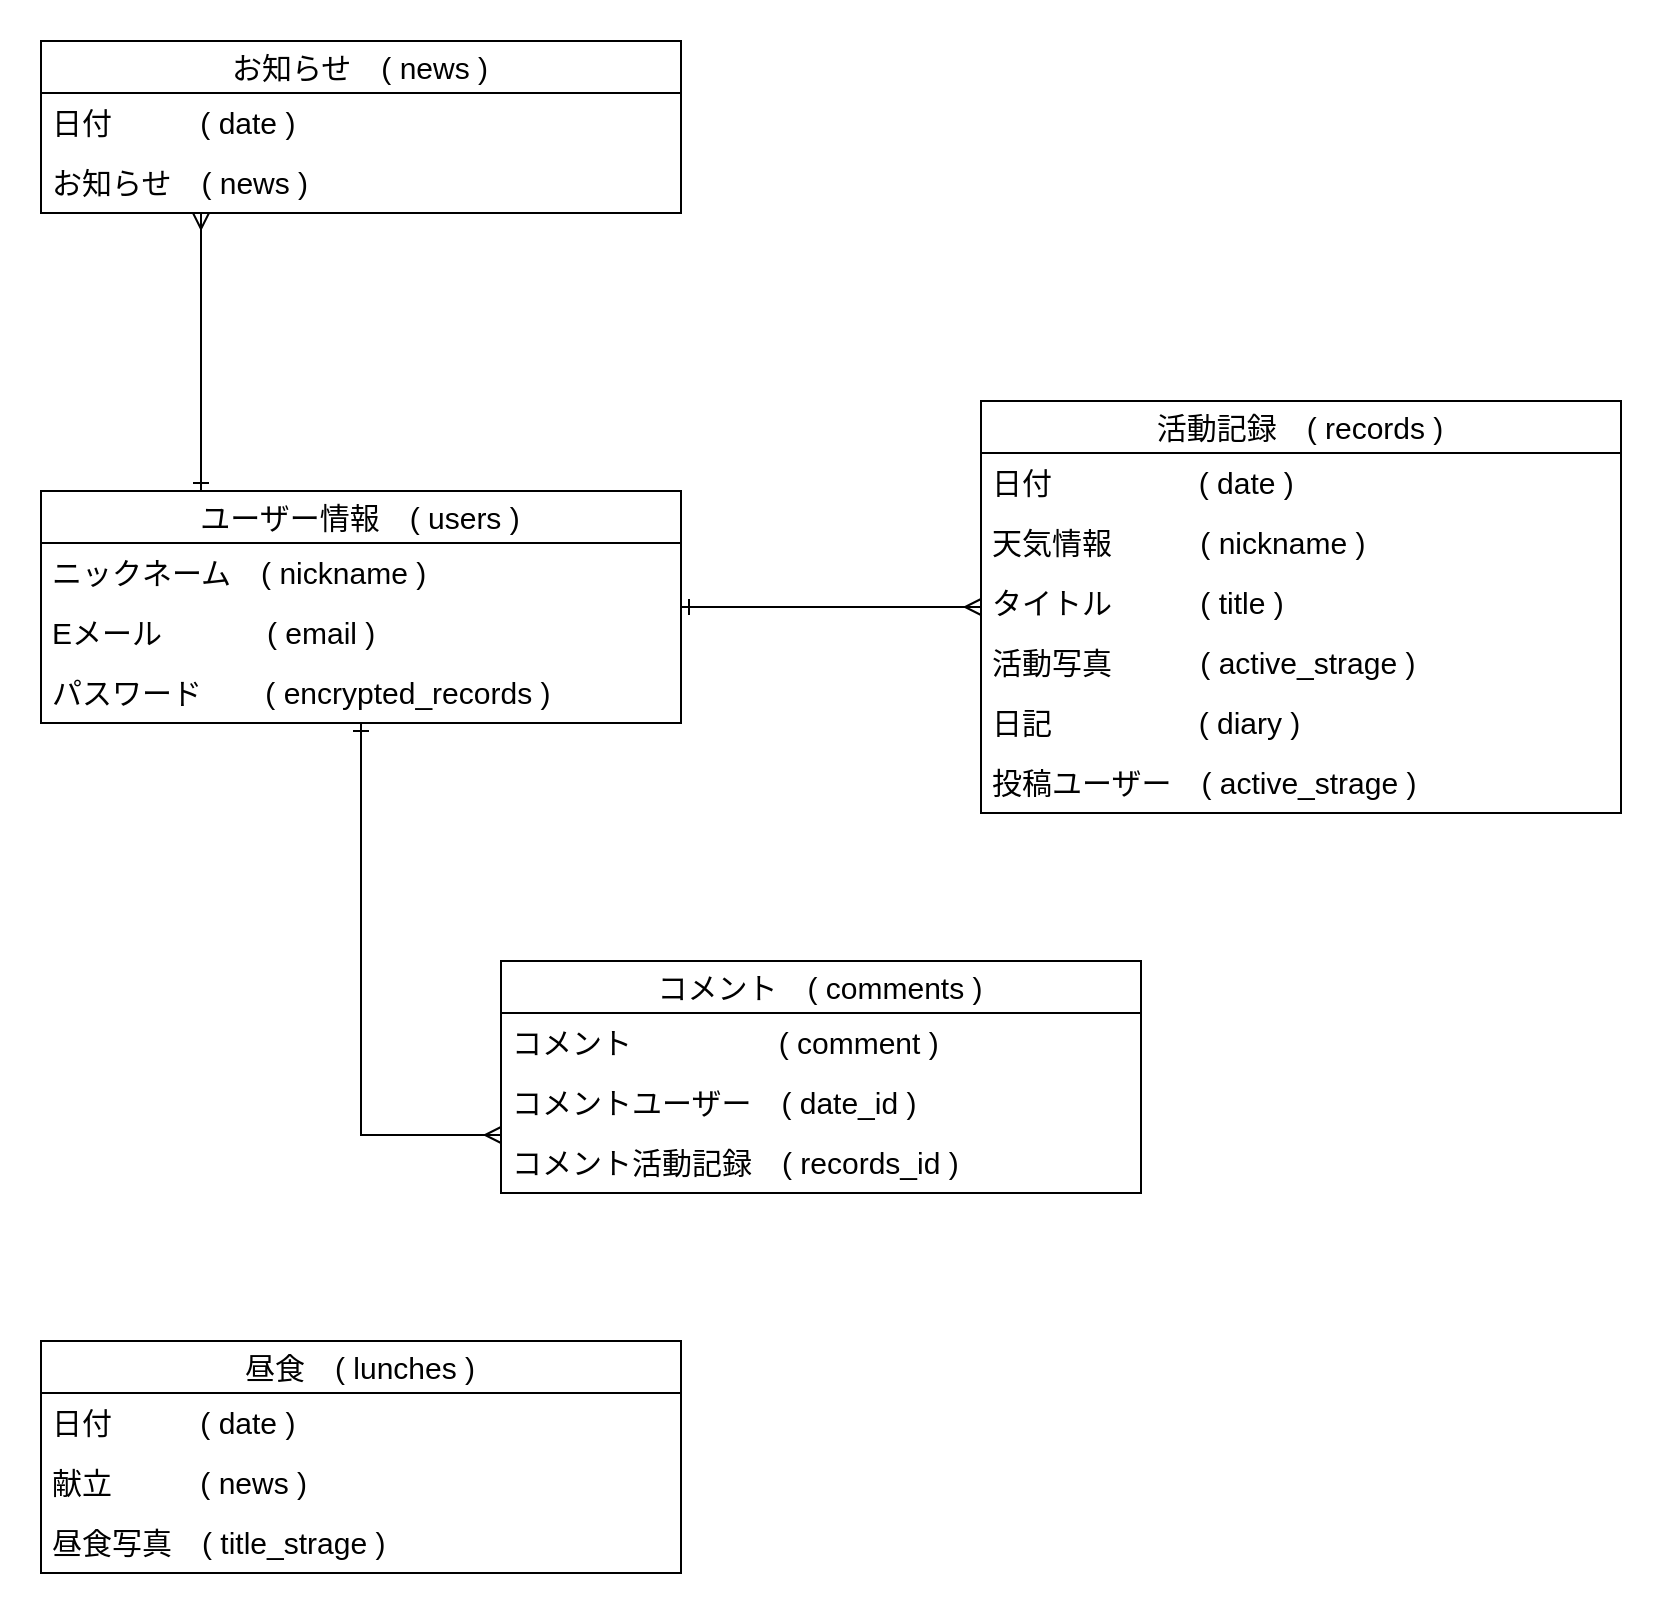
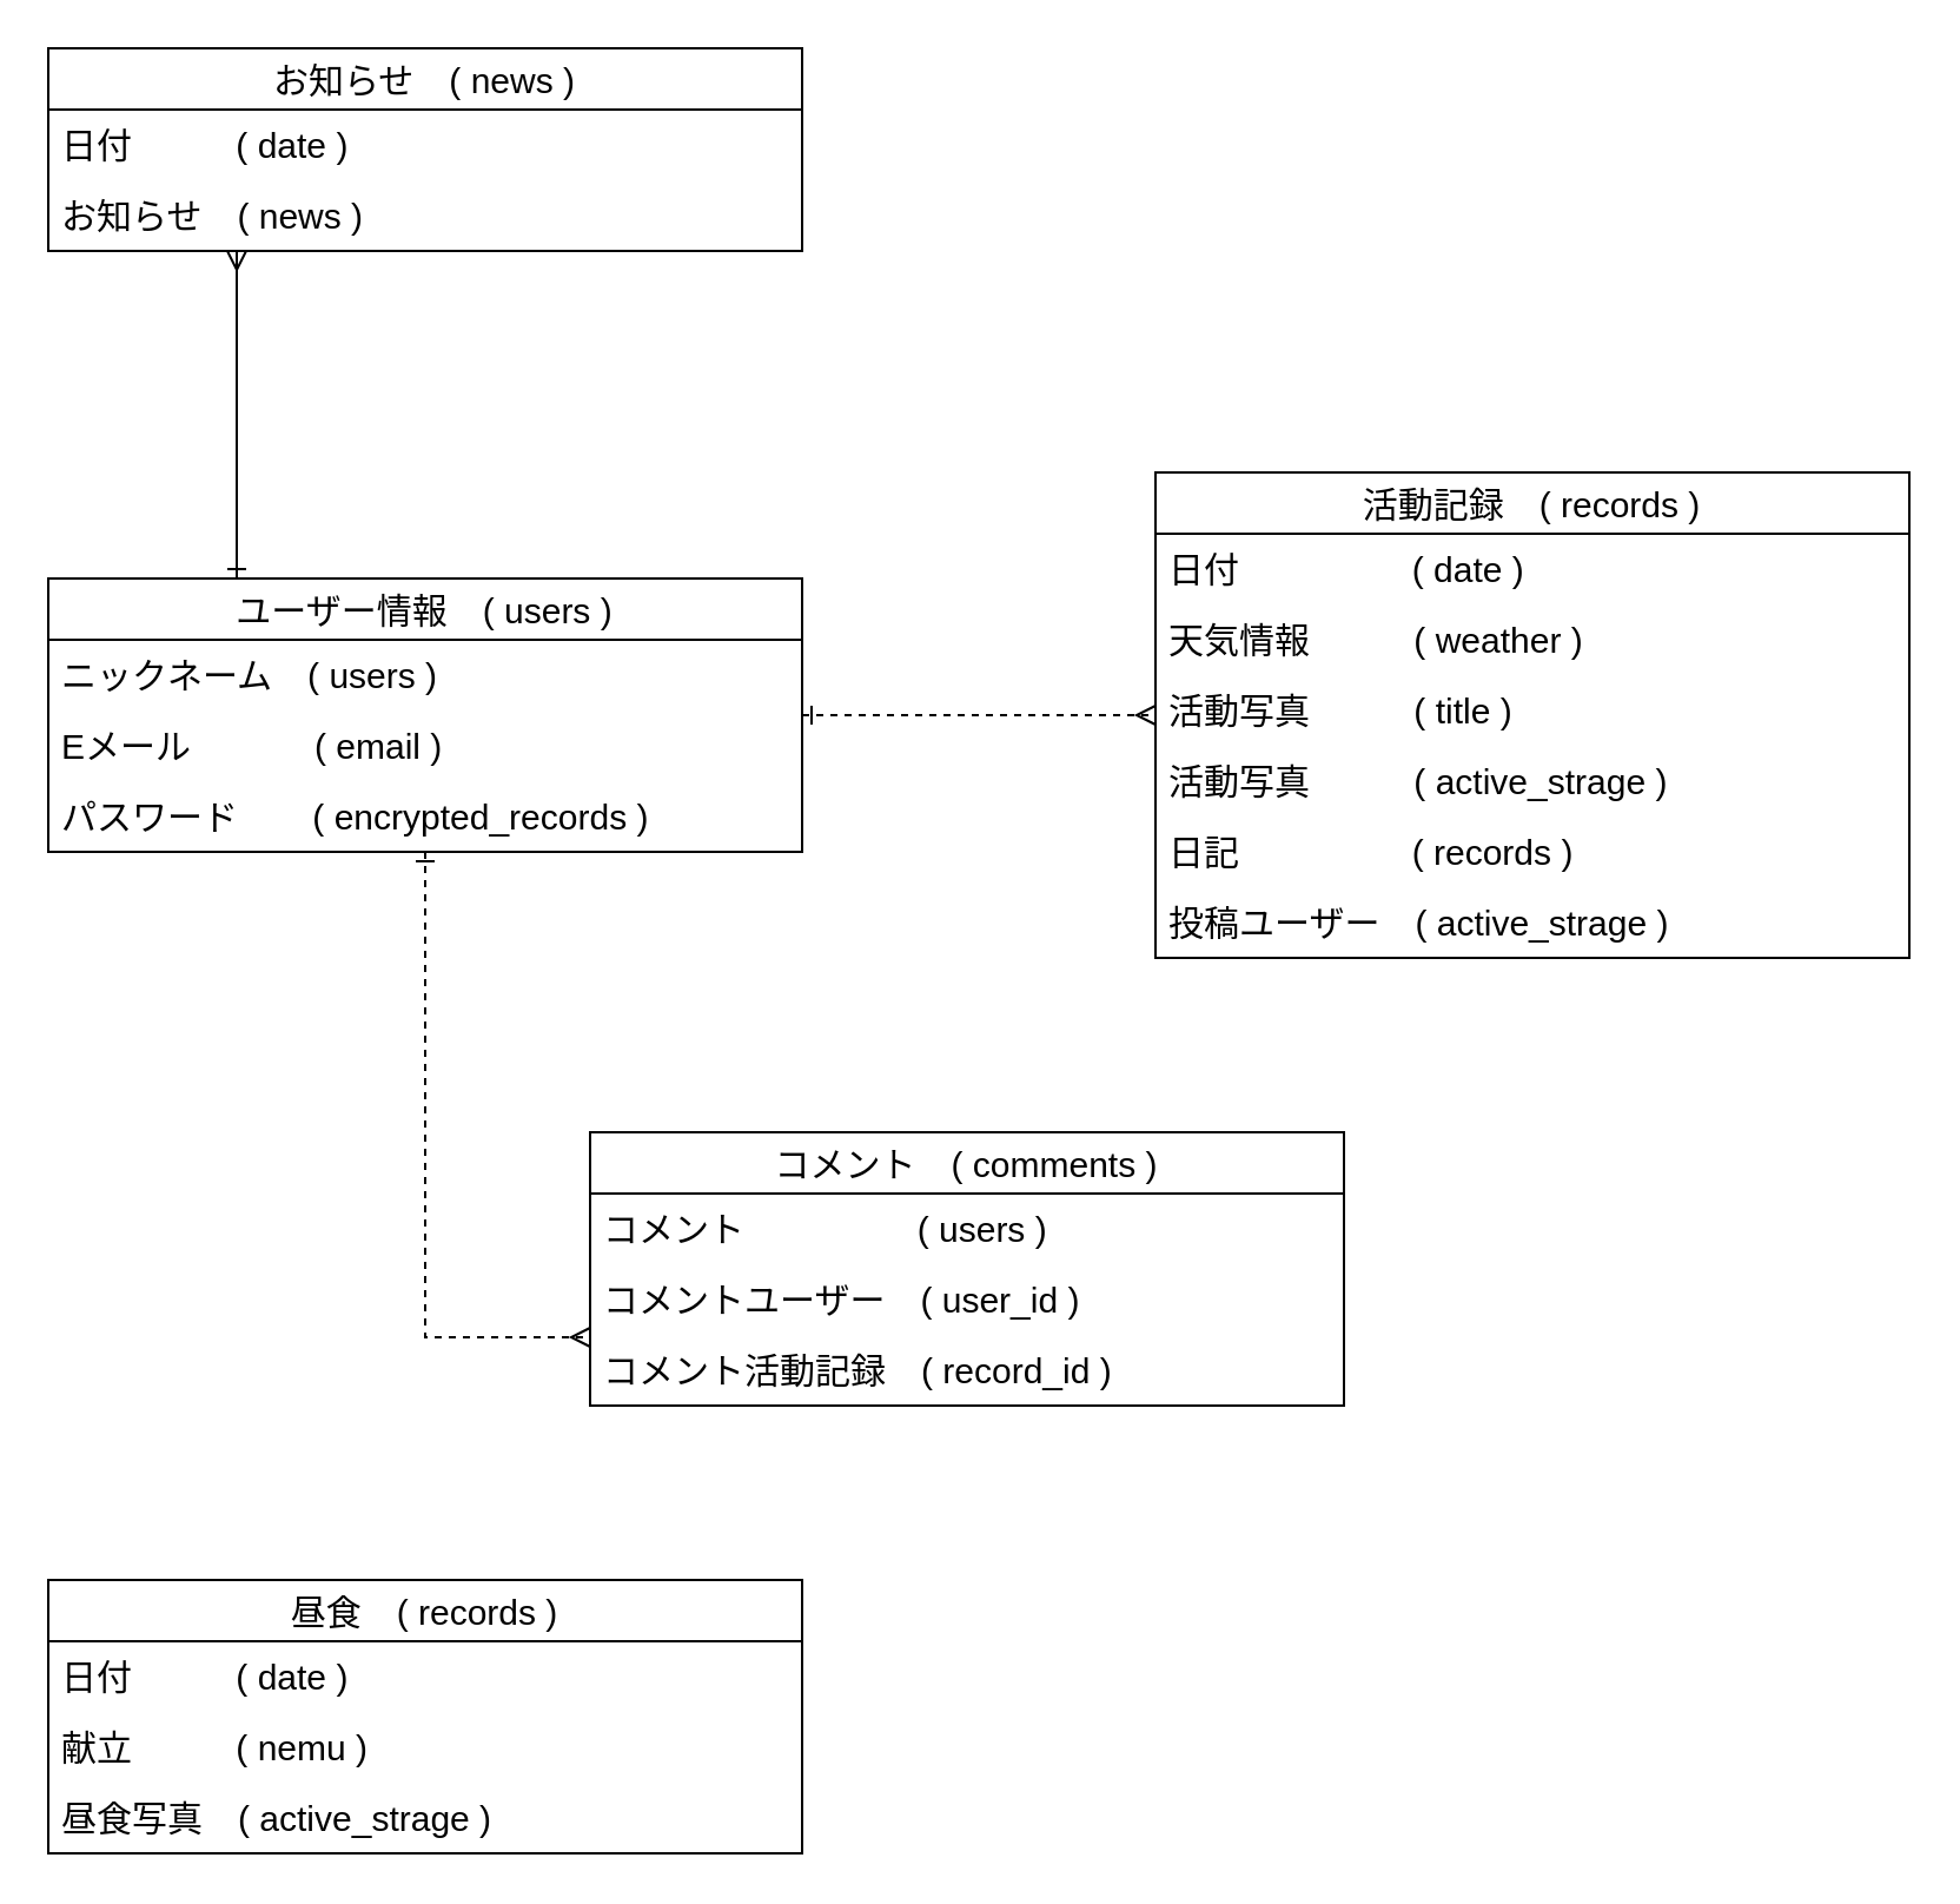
- <mxCell id="22" value="天気情報　       ( nickname ) " style="text;strokeColor=none;fillColor=none;spacingLeft=4;spacingRight=4;overflow=hidden;rotatable=0;points=[[0,0.5],[1,0.5]];portConstraint=eastwest;fontSize=15;" vertex="1" parent="20"><mxGeometry y="56" width="320" height="30" as="geometry" /></mxCell>
+ <mxCell id="22" value="天気情報　       ( weather ) " style="text;strokeColor=none;fillColor=none;spacingLeft=4;spacingRight=4;overflow=hidden;rotatable=0;points=[[0,0.5],[1,0.5]];portConstraint=eastwest;fontSize=15;" vertex="1" parent="20"><mxGeometry y="56" width="320" height="30" as="geometry" /></mxCell>
- <mxCell id="6" value="ニックネーム　( nickname )" style="text;strokeColor=none;fillColor=none;spacingLeft=4;spacingRight=4;overflow=hidden;rotatable=0;points=[[0,0.5],[1,0.5]];portConstraint=eastwest;fontSize=15;" vertex="1" parent="5"><mxGeometry y="26" width="320" height="30" as="geometry" /></mxCell>
+ <mxCell id="6" value="ニックネーム　( users )" style="text;strokeColor=none;fillColor=none;spacingLeft=4;spacingRight=4;overflow=hidden;rotatable=0;points=[[0,0.5],[1,0.5]];portConstraint=eastwest;fontSize=15;" vertex="1" parent="5"><mxGeometry y="26" width="320" height="30" as="geometry" /></mxCell>
- <mxCell id="23" value="タイトル       　( title ) " style="text;strokeColor=none;fillColor=none;spacingLeft=4;spacingRight=4;overflow=hidden;rotatable=0;points=[[0,0.5],[1,0.5]];portConstraint=eastwest;fontSize=15;" vertex="1" parent="20"><mxGeometry y="86" width="320" height="30" as="geometry" /></mxCell>
+ <mxCell id="23" value="活動写真       　( title ) " style="text;strokeColor=none;fillColor=none;spacingLeft=4;spacingRight=4;overflow=hidden;rotatable=0;points=[[0,0.5],[1,0.5]];portConstraint=eastwest;fontSize=15;" vertex="1" parent="20"><mxGeometry y="86" width="320" height="30" as="geometry" /></mxCell>
- <mxCell id="2" style="edgeStyle=orthogonalEdgeStyle;rounded=0;orthogonalLoop=1;jettySize=auto;html=1;exitX=1;exitY=0.5;exitDx=0;exitDy=0;entryX=0;entryY=0.5;entryDx=0;entryDy=0;fontSize=15;startArrow=ERone;startFill=0;endArrow=ERmany;endFill=0;" edge="1" parent="1" source="5" target="20"><mxGeometry relative="1" as="geometry" /></mxCell>
+ <mxCell id="2" style="edgeStyle=orthogonalEdgeStyle;rounded=0;orthogonalLoop=1;jettySize=auto;html=1;exitX=1;exitY=0.5;exitDx=0;exitDy=0;entryX=0;entryY=0.5;entryDx=0;entryDy=0;fontSize=15;startArrow=ERone;startFill=0;endArrow=ERmany;endFill=0;dashed=1;" edge="1" parent="1" source="5" target="20"><mxGeometry relative="1" as="geometry" /></mxCell>
- <mxCell id="25" value="日記　              ( diary ) " style="text;strokeColor=none;fillColor=none;spacingLeft=4;spacingRight=4;overflow=hidden;rotatable=0;points=[[0,0.5],[1,0.5]];portConstraint=eastwest;fontSize=15;" vertex="1" parent="20"><mxGeometry y="146" width="320" height="30" as="geometry" /></mxCell>
+ <mxCell id="25" value="日記　              ( records ) " style="text;strokeColor=none;fillColor=none;spacingLeft=4;spacingRight=4;overflow=hidden;rotatable=0;points=[[0,0.5],[1,0.5]];portConstraint=eastwest;fontSize=15;" vertex="1" parent="20"><mxGeometry y="146" width="320" height="30" as="geometry" /></mxCell>
- <mxCell id="3" style="edgeStyle=orthogonalEdgeStyle;rounded=0;orthogonalLoop=1;jettySize=auto;html=1;exitX=0.5;exitY=1;exitDx=0;exitDy=0;entryX=0;entryY=0.75;entryDx=0;entryDy=0;fontSize=15;startArrow=ERone;startFill=0;endArrow=ERmany;endFill=0;" edge="1" parent="1" source="5" target="9"><mxGeometry relative="1" as="geometry" /></mxCell>
+ <mxCell id="3" style="edgeStyle=orthogonalEdgeStyle;rounded=0;orthogonalLoop=1;jettySize=auto;html=1;exitX=0.5;exitY=1;exitDx=0;exitDy=0;entryX=0;entryY=0.75;entryDx=0;entryDy=0;fontSize=15;startArrow=ERone;startFill=0;endArrow=ERmany;endFill=0;dashed=1;" edge="1" parent="1" source="5" target="9"><mxGeometry relative="1" as="geometry" /></mxCell>
- <mxCell id="10" value="コメント　              ( comment )" style="text;strokeColor=none;fillColor=none;spacingLeft=4;spacingRight=4;overflow=hidden;rotatable=0;points=[[0,0.5],[1,0.5]];portConstraint=eastwest;fontSize=15;" vertex="1" parent="9"><mxGeometry y="26" width="320" height="30" as="geometry" /></mxCell>
+ <mxCell id="10" value="コメント　              ( users )" style="text;strokeColor=none;fillColor=none;spacingLeft=4;spacingRight=4;overflow=hidden;rotatable=0;points=[[0,0.5],[1,0.5]];portConstraint=eastwest;fontSize=15;" vertex="1" parent="9"><mxGeometry y="26" width="320" height="30" as="geometry" /></mxCell>
- <mxCell id="11" value="コメントユーザー　( date_id ) " style="text;strokeColor=none;fillColor=none;spacingLeft=4;spacingRight=4;overflow=hidden;rotatable=0;points=[[0,0.5],[1,0.5]];portConstraint=eastwest;fontSize=15;" vertex="1" parent="9"><mxGeometry y="56" width="320" height="30" as="geometry" /></mxCell>
+ <mxCell id="11" value="コメントユーザー　( user_id ) " style="text;strokeColor=none;fillColor=none;spacingLeft=4;spacingRight=4;overflow=hidden;rotatable=0;points=[[0,0.5],[1,0.5]];portConstraint=eastwest;fontSize=15;" vertex="1" parent="9"><mxGeometry y="56" width="320" height="30" as="geometry" /></mxCell>
- <mxCell id="12" value="コメント活動記録　( records_id ) " style="text;strokeColor=none;fillColor=none;spacingLeft=4;spacingRight=4;overflow=hidden;rotatable=0;points=[[0,0.5],[1,0.5]];portConstraint=eastwest;fontSize=15;" vertex="1" parent="9"><mxGeometry y="86" width="320" height="30" as="geometry" /></mxCell>
+ <mxCell id="12" value="コメント活動記録　( record_id ) " style="text;strokeColor=none;fillColor=none;spacingLeft=4;spacingRight=4;overflow=hidden;rotatable=0;points=[[0,0.5],[1,0.5]];portConstraint=eastwest;fontSize=15;" vertex="1" parent="9"><mxGeometry y="86" width="320" height="30" as="geometry" /></mxCell>
- <mxCell id="16" value="昼食　( lunches )" style="swimlane;fontStyle=0;childLayout=stackLayout;horizontal=1;startSize=26;horizontalStack=0;resizeParent=1;resizeParentMax=0;resizeLast=0;collapsible=1;marginBottom=0;align=center;fontSize=15;" vertex="1" parent="1"><mxGeometry x="20" y="670" width="320" height="116" as="geometry" /></mxCell>
+ <mxCell id="16" value="昼食　( records )" style="swimlane;fontStyle=0;childLayout=stackLayout;horizontal=1;startSize=26;horizontalStack=0;resizeParent=1;resizeParentMax=0;resizeLast=0;collapsible=1;marginBottom=0;align=center;fontSize=15;" vertex="1" parent="1"><mxGeometry x="20" y="670" width="320" height="116" as="geometry" /></mxCell>
- <mxCell id="18" value="献立       　( news ) " style="text;strokeColor=none;fillColor=none;spacingLeft=4;spacingRight=4;overflow=hidden;rotatable=0;points=[[0,0.5],[1,0.5]];portConstraint=eastwest;fontSize=15;" vertex="1" parent="16"><mxGeometry y="56" width="320" height="30" as="geometry" /></mxCell>
+ <mxCell id="18" value="献立       　( nemu ) " style="text;strokeColor=none;fillColor=none;spacingLeft=4;spacingRight=4;overflow=hidden;rotatable=0;points=[[0,0.5],[1,0.5]];portConstraint=eastwest;fontSize=15;" vertex="1" parent="16"><mxGeometry y="56" width="320" height="30" as="geometry" /></mxCell>
- <mxCell id="19" value="昼食写真　( title_strage ) " style="text;strokeColor=none;fillColor=none;spacingLeft=4;spacingRight=4;overflow=hidden;rotatable=0;points=[[0,0.5],[1,0.5]];portConstraint=eastwest;fontSize=15;" vertex="1" parent="16"><mxGeometry y="86" width="320" height="30" as="geometry" /></mxCell>
+ <mxCell id="19" value="昼食写真　( active_strage ) " style="text;strokeColor=none;fillColor=none;spacingLeft=4;spacingRight=4;overflow=hidden;rotatable=0;points=[[0,0.5],[1,0.5]];portConstraint=eastwest;fontSize=15;" vertex="1" parent="16"><mxGeometry y="86" width="320" height="30" as="geometry" /></mxCell>
